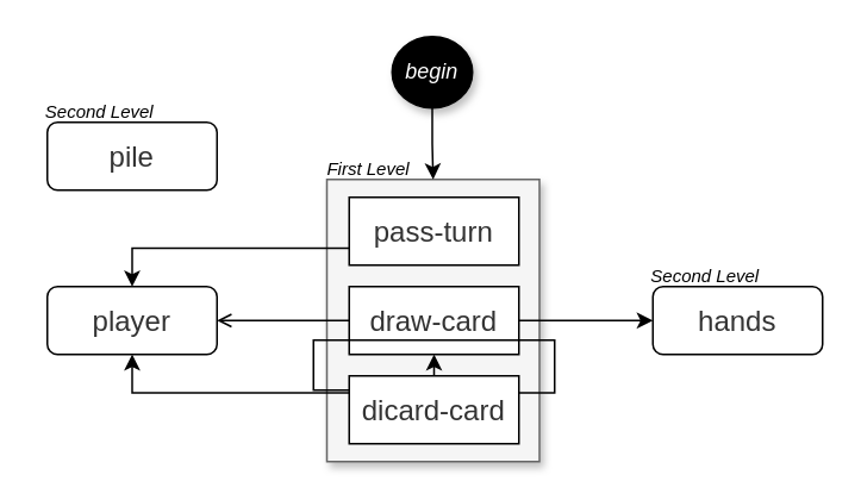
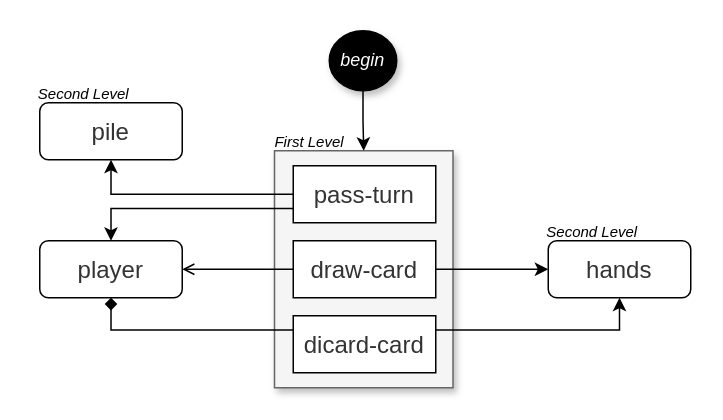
+ <mxCell id="4" value="" style="edgeStyle=orthogonalEdgeStyle;rounded=0;orthogonalLoop=1;jettySize=auto;html=1;entryX=0.5;entryY=1;entryDx=0;entryDy=0;" edge="1" parent="1" source="5" target="13"><mxGeometry relative="1" as="geometry" /></mxCell>
- <mxCell id="9" value="" style="edgeStyle=orthogonalEdgeStyle;rounded=0;orthogonalLoop=1;jettySize=auto;html=1;exitX=1;exitY=0.25;exitDx=0;exitDy=0;" edge="1" parent="1" source="10" target="7"><mxGeometry relative="1" as="geometry" /></mxCell>
+ <mxCell id="9" value="" style="edgeStyle=orthogonalEdgeStyle;rounded=0;orthogonalLoop=1;jettySize=auto;html=1;exitX=1;exitY=0.25;exitDx=0;exitDy=0;" edge="1" parent="1" source="10" target="14"><mxGeometry relative="1" as="geometry" /></mxCell>
- <mxCell id="8" value="" style="edgeStyle=orthogonalEdgeStyle;rounded=0;orthogonalLoop=1;jettySize=auto;html=1;exitX=0;exitY=0.25;exitDx=0;exitDy=0;" edge="1" parent="1" source="10" target="12"><mxGeometry relative="1" as="geometry" /></mxCell>
+ <mxCell id="8" value="" style="edgeStyle=orthogonalEdgeStyle;rounded=0;orthogonalLoop=1;jettySize=auto;html=1;exitX=0;exitY=0.25;exitDx=0;exitDy=0;endArrow=diamond;" edge="1" parent="1" source="10" target="12"><mxGeometry relative="1" as="geometry" /></mxCell>
